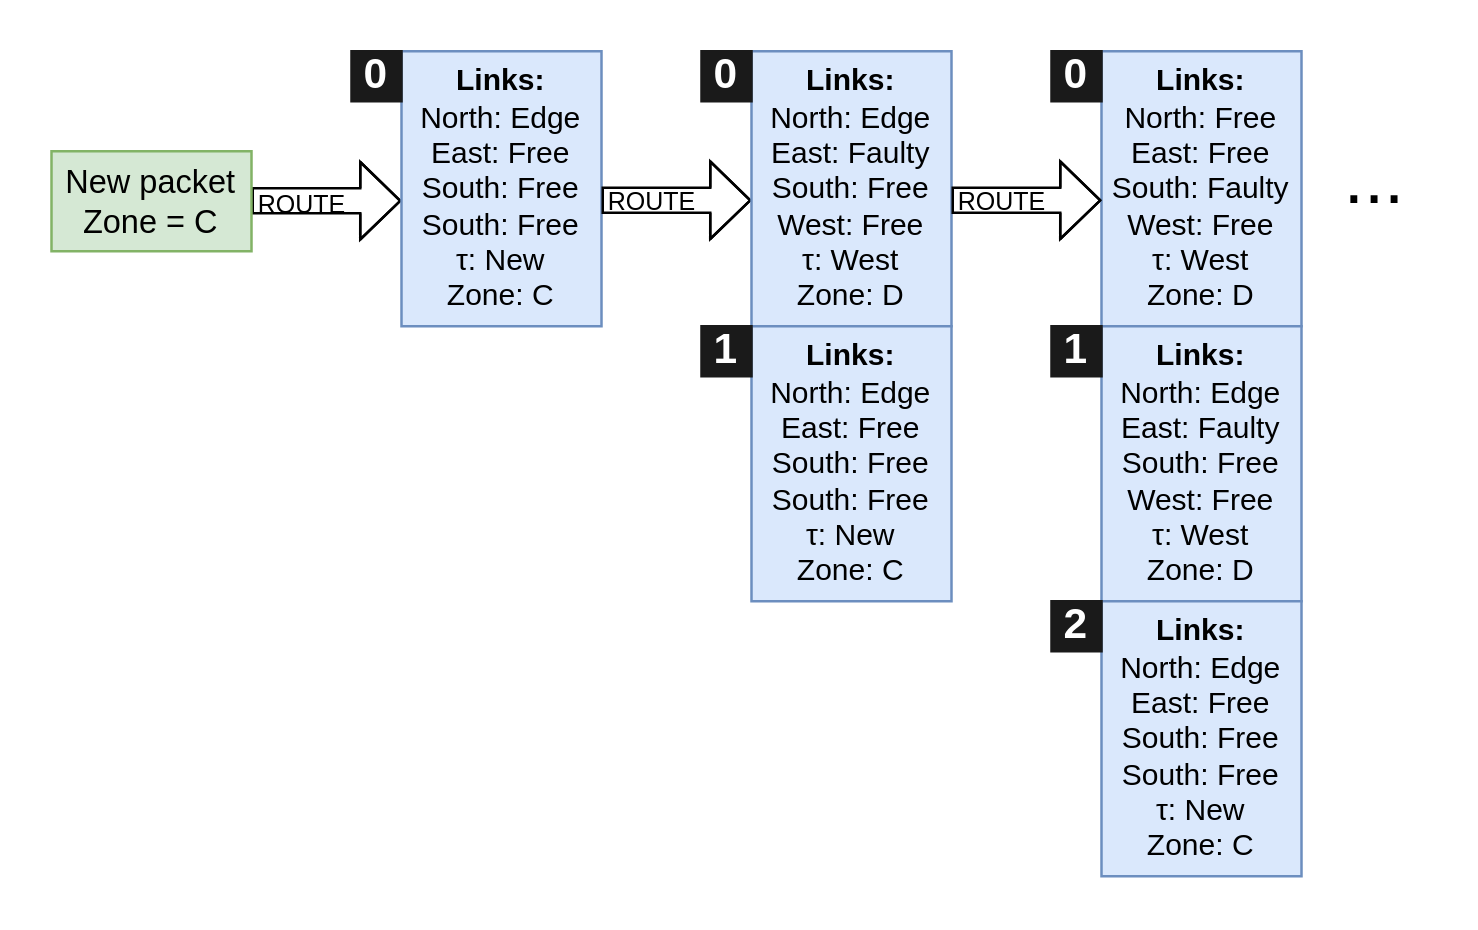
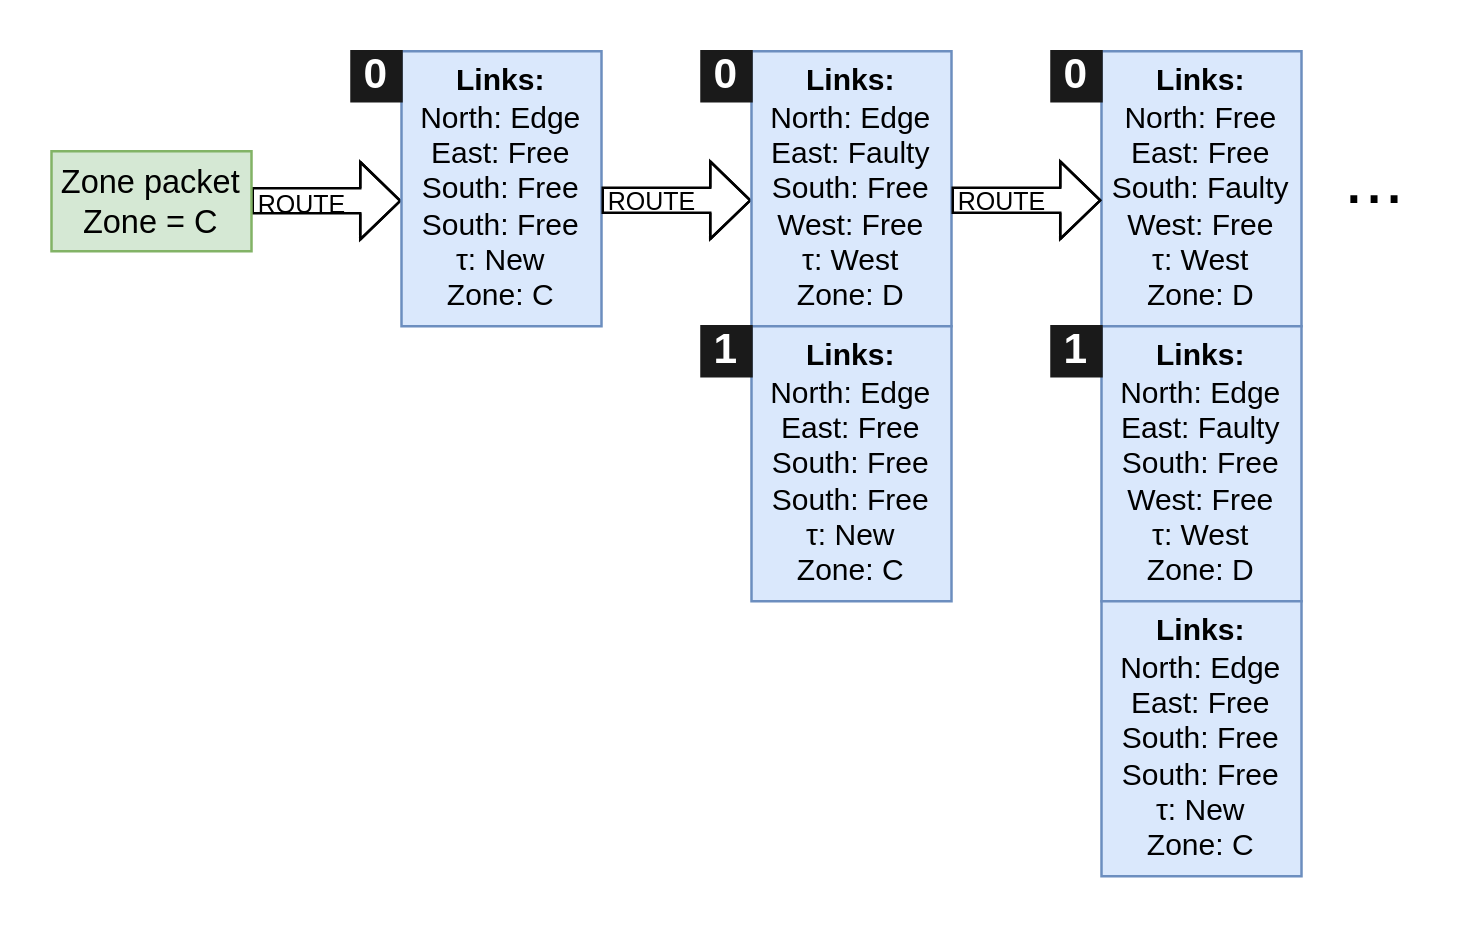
- <mxCell id="4" value="New packet&lt;br style=&quot;font-size: 13px&quot;&gt;Zone = C" style="rounded=0;whiteSpace=wrap;html=1;fillColor=#d5e8d4;strokeColor=#82b366;fontSize=13;" vertex="1" parent="1"><mxGeometry x="20" y="60" width="80" height="40" as="geometry" /></mxCell>
+ <mxCell id="4" value="Zone packet&lt;br style=&quot;font-size: 13px&quot;&gt;Zone = C" style="rounded=0;whiteSpace=wrap;html=1;fillColor=#d5e8d4;strokeColor=#82b366;fontSize=13;" vertex="1" parent="1"><mxGeometry x="20" y="60" width="80" height="40" as="geometry" /></mxCell>
- <mxCell id="18" value="2" style="whiteSpace=wrap;html=1;aspect=fixed;fontSize=17;fillColor=#1A1A1A;strokeColor=#1A1A1A;fontColor=#ffffff;fontStyle=1;horizontal=1;" vertex="1" parent="1"><mxGeometry x="420" y="240" width="20" height="20" as="geometry" /></mxCell>
